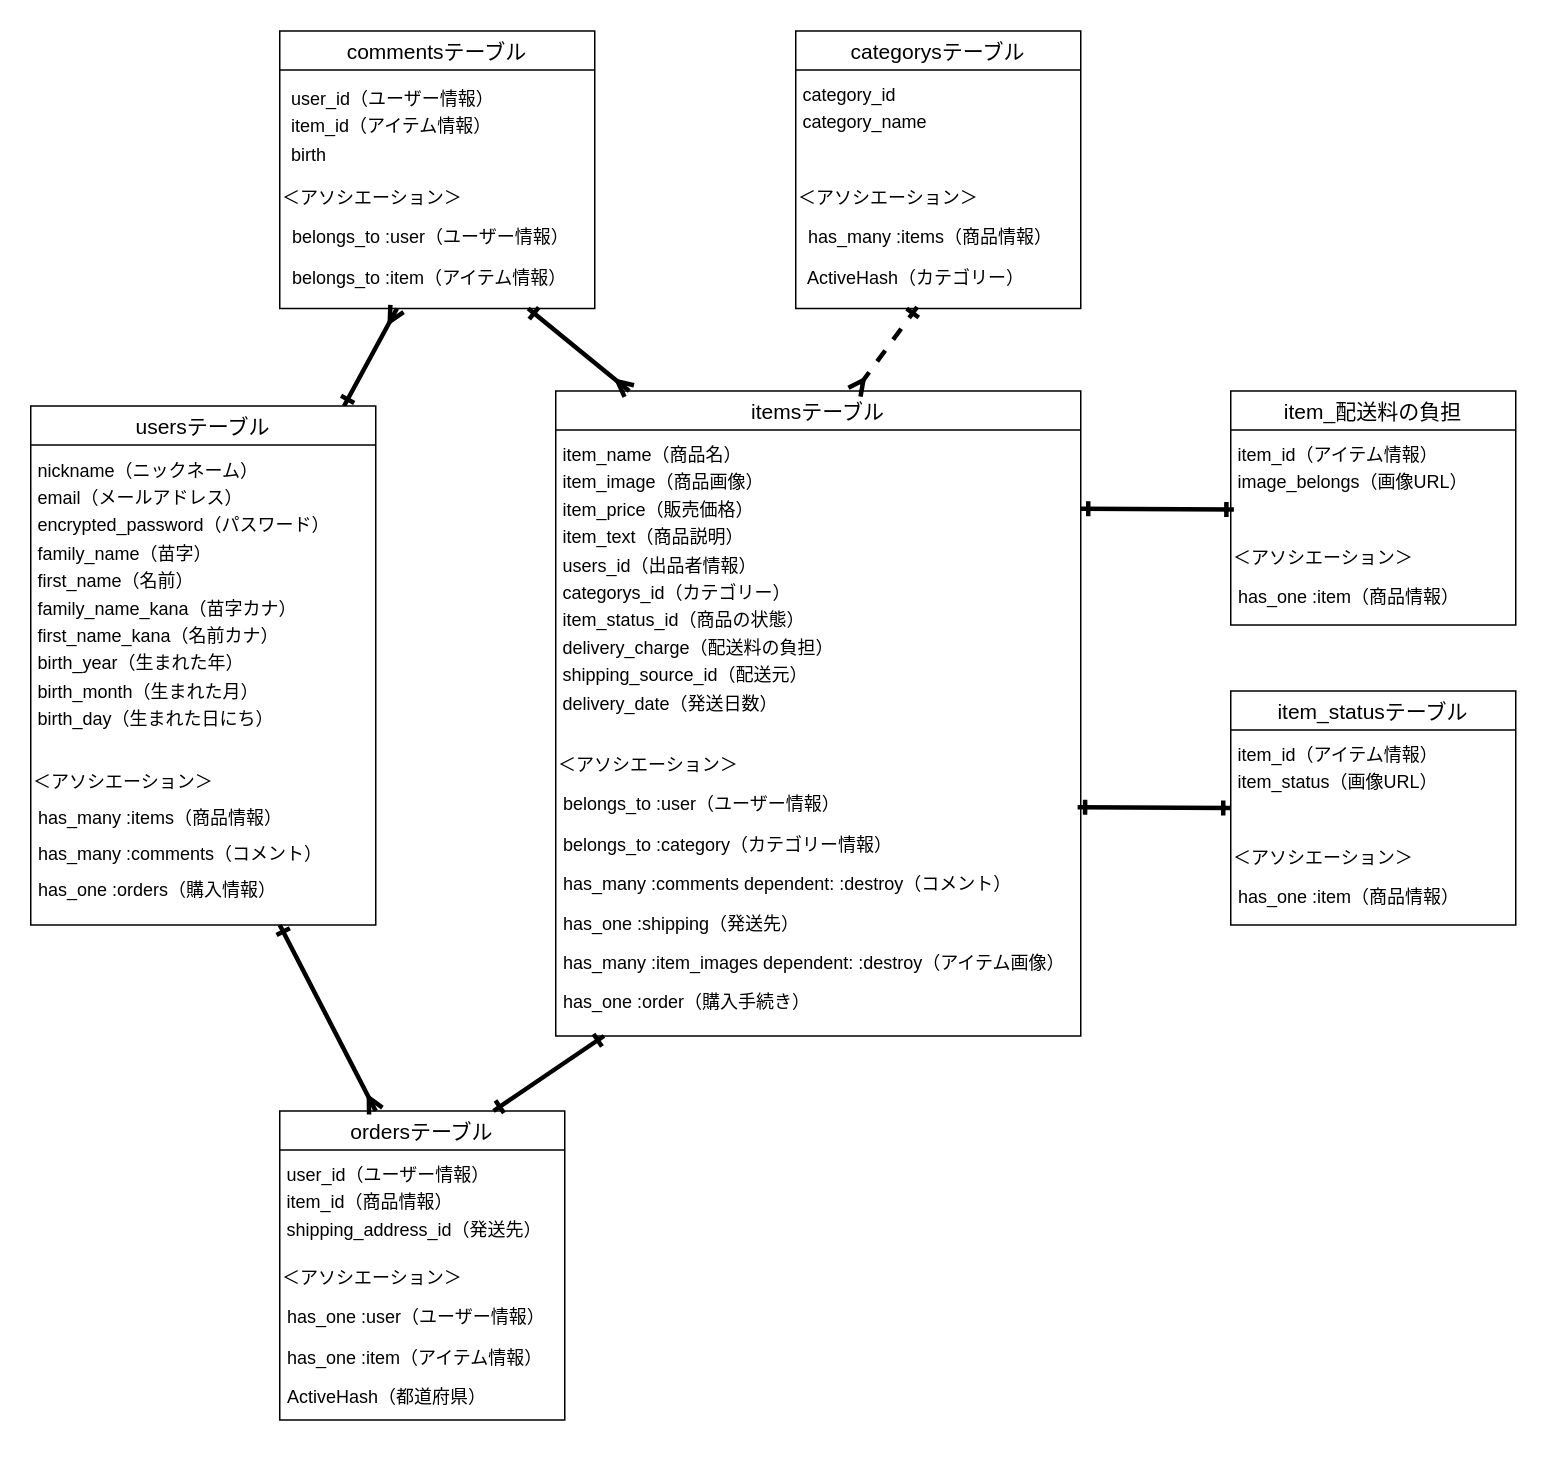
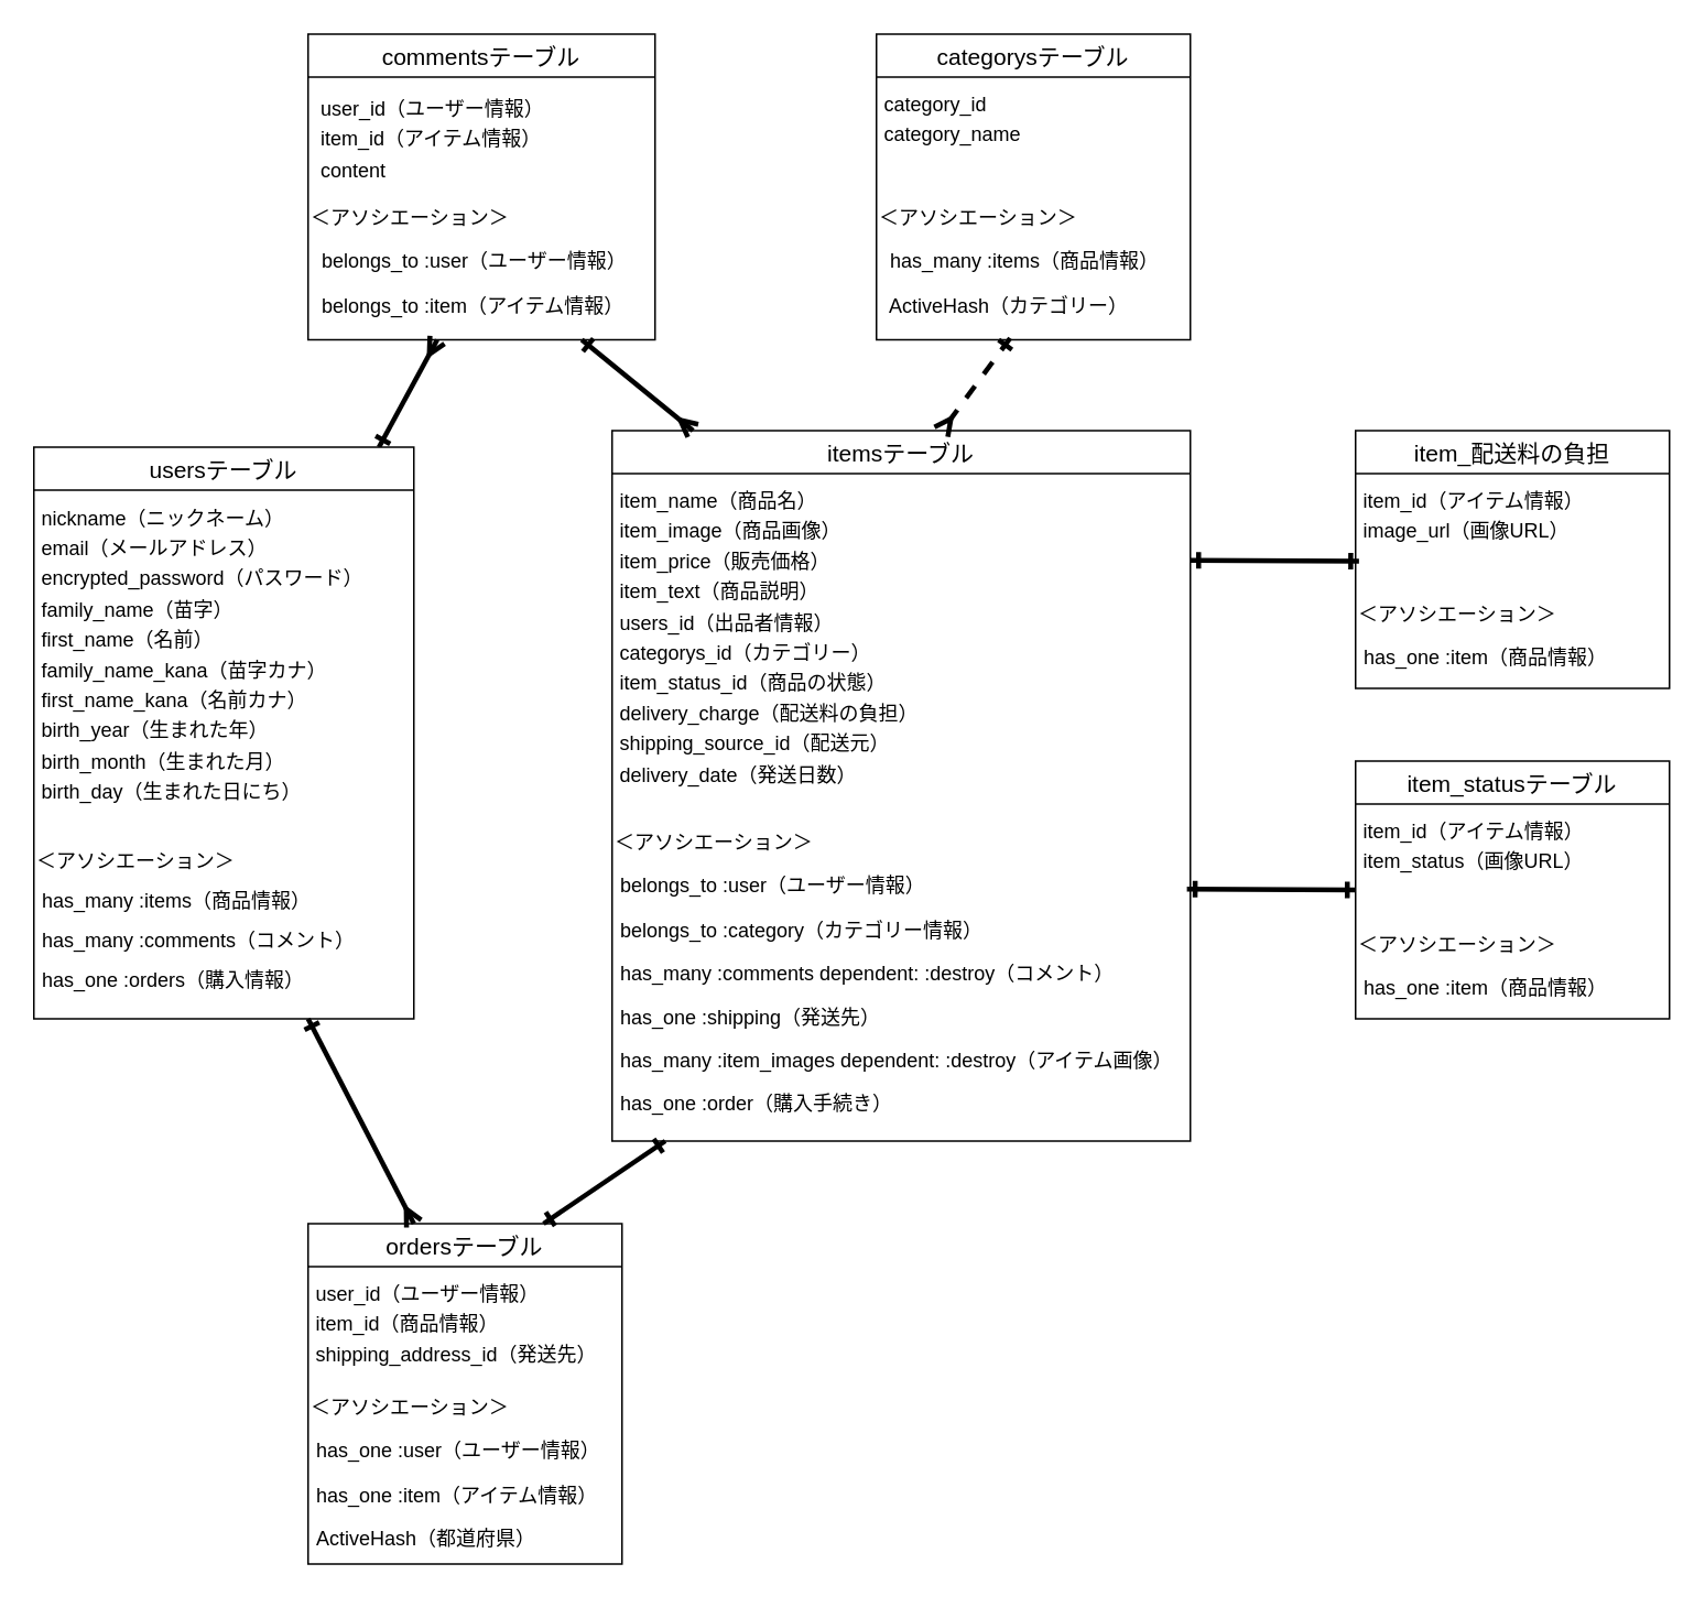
- <mxCell id="19" value="&lt;table class=&quot;simple-table&quot; id=&quot;c509d5a9-f7ad-4049-bf6b-777b817cd967&quot;&gt;&lt;tbody&gt;&lt;tr id=&quot;bf407236-3a15-47e2-b883-bbe2dec5cac5&quot;&gt;&lt;td class=&quot;&quot; id=&quot;Rrp]&quot;&gt;&lt;table class=&quot;simple-table&quot; id=&quot;ad13900e-d3d5-4ed6-9904-28c253aa5c77&quot;&gt;&lt;tbody&gt;&lt;tr id=&quot;0867d54f-12ea-450c-b671-ce803147a73a&quot;&gt;&lt;td class=&quot;&quot; id=&quot;yyKo&quot;&gt;user_id（ユーザー情報）&lt;/td&gt;&lt;/tr&gt;&lt;tr id=&quot;1a4134fa-0805-4bf7-b97c-988c83944608&quot;&gt;&lt;td class=&quot;&quot; id=&quot;yyKo&quot;&gt;item_id（アイテム情報）&lt;/td&gt;&lt;/tr&gt;&lt;tr id=&quot;e5e97692-99c2-4f89-9fce-9b92ee96914a&quot;&gt;&lt;td class=&quot;&quot; id=&quot;yyKo&quot;&gt;birth&lt;/td&gt;&lt;/tr&gt;&lt;/tbody&gt;&lt;/table&gt;&lt;/td&gt;&lt;/tr&gt;&lt;/tbody&gt;&lt;/table&gt;" style="text;whiteSpace=wrap;html=1;" vertex="1" parent="18"><mxGeometry y="26" width="210" height="60" as="geometry" /></mxCell>
+ <mxCell id="19" value="&lt;table class=&quot;simple-table&quot; id=&quot;c509d5a9-f7ad-4049-bf6b-777b817cd967&quot;&gt;&lt;tbody&gt;&lt;tr id=&quot;bf407236-3a15-47e2-b883-bbe2dec5cac5&quot;&gt;&lt;td class=&quot;&quot; id=&quot;Rrp]&quot;&gt;&lt;table class=&quot;simple-table&quot; id=&quot;ad13900e-d3d5-4ed6-9904-28c253aa5c77&quot;&gt;&lt;tbody&gt;&lt;tr id=&quot;0867d54f-12ea-450c-b671-ce803147a73a&quot;&gt;&lt;td class=&quot;&quot; id=&quot;yyKo&quot;&gt;user_id（ユーザー情報）&lt;/td&gt;&lt;/tr&gt;&lt;tr id=&quot;1a4134fa-0805-4bf7-b97c-988c83944608&quot;&gt;&lt;td class=&quot;&quot; id=&quot;yyKo&quot;&gt;item_id（アイテム情報）&lt;/td&gt;&lt;/tr&gt;&lt;tr id=&quot;e5e97692-99c2-4f89-9fce-9b92ee96914a&quot;&gt;&lt;td class=&quot;&quot; id=&quot;yyKo&quot;&gt;content&lt;/td&gt;&lt;/tr&gt;&lt;/tbody&gt;&lt;/table&gt;&lt;/td&gt;&lt;/tr&gt;&lt;/tbody&gt;&lt;/table&gt;" style="text;whiteSpace=wrap;html=1;" vertex="1" parent="18"><mxGeometry y="26" width="210" height="60" as="geometry" /></mxCell>
- <mxCell id="10" value="&lt;table class=&quot;simple-table&quot; id=&quot;5e59091f-57d6-42ae-86b2-1390c8dee32c&quot;&gt;&lt;tbody&gt;&lt;tr id=&quot;fffdf03d-2f06-475c-b9ae-1f4a96bb1db5&quot;&gt;&lt;td class=&quot;&quot; id=&quot;;ysn&quot;&gt;item_id（アイテム情報）&lt;/td&gt;&lt;/tr&gt;&lt;tr id=&quot;b6cffcd1-038b-4413-9b86-bbf222d3fbe0&quot;&gt;&lt;td class=&quot;&quot; id=&quot;;ysn&quot;&gt;image_belongs（画像URL）&lt;/td&gt;&lt;/tr&gt;&lt;/tbody&gt;&lt;/table&gt;" style="text;whiteSpace=wrap;html=1;" vertex="1" parent="9"><mxGeometry y="26" width="190" height="60" as="geometry" /></mxCell>
+ <mxCell id="10" value="&lt;table class=&quot;simple-table&quot; id=&quot;5e59091f-57d6-42ae-86b2-1390c8dee32c&quot;&gt;&lt;tbody&gt;&lt;tr id=&quot;fffdf03d-2f06-475c-b9ae-1f4a96bb1db5&quot;&gt;&lt;td class=&quot;&quot; id=&quot;;ysn&quot;&gt;item_id（アイテム情報）&lt;/td&gt;&lt;/tr&gt;&lt;tr id=&quot;b6cffcd1-038b-4413-9b86-bbf222d3fbe0&quot;&gt;&lt;td class=&quot;&quot; id=&quot;;ysn&quot;&gt;image_url（画像URL）&lt;/td&gt;&lt;/tr&gt;&lt;/tbody&gt;&lt;/table&gt;" style="text;whiteSpace=wrap;html=1;" vertex="1" parent="9"><mxGeometry y="26" width="190" height="60" as="geometry" /></mxCell>
